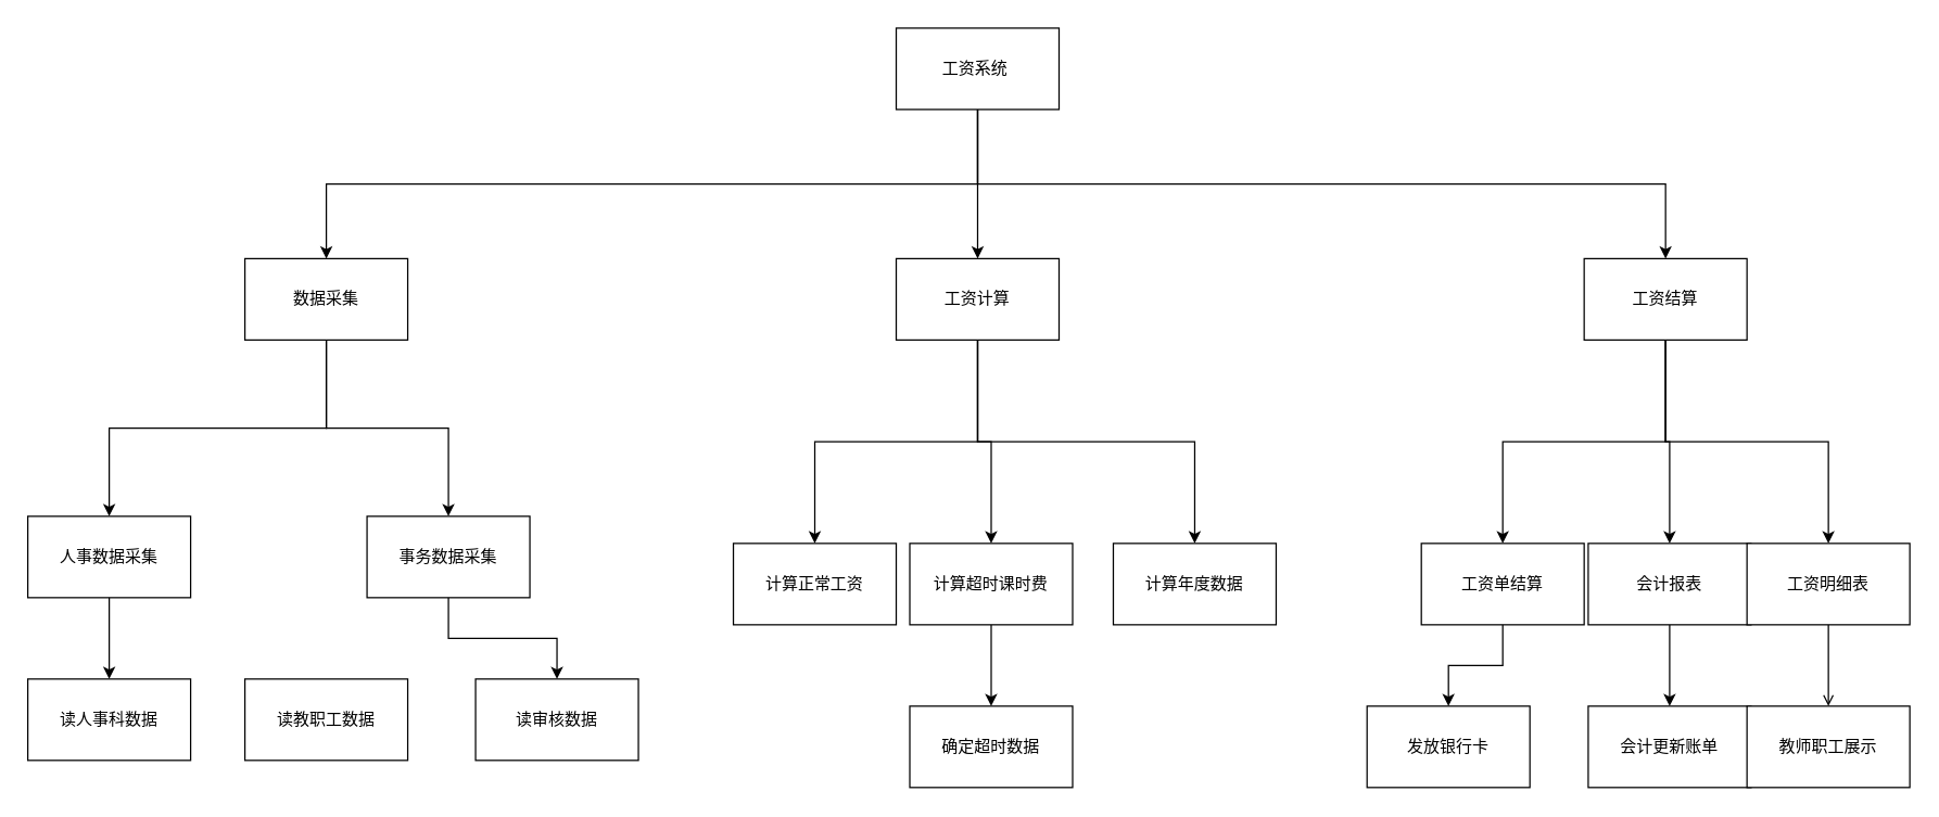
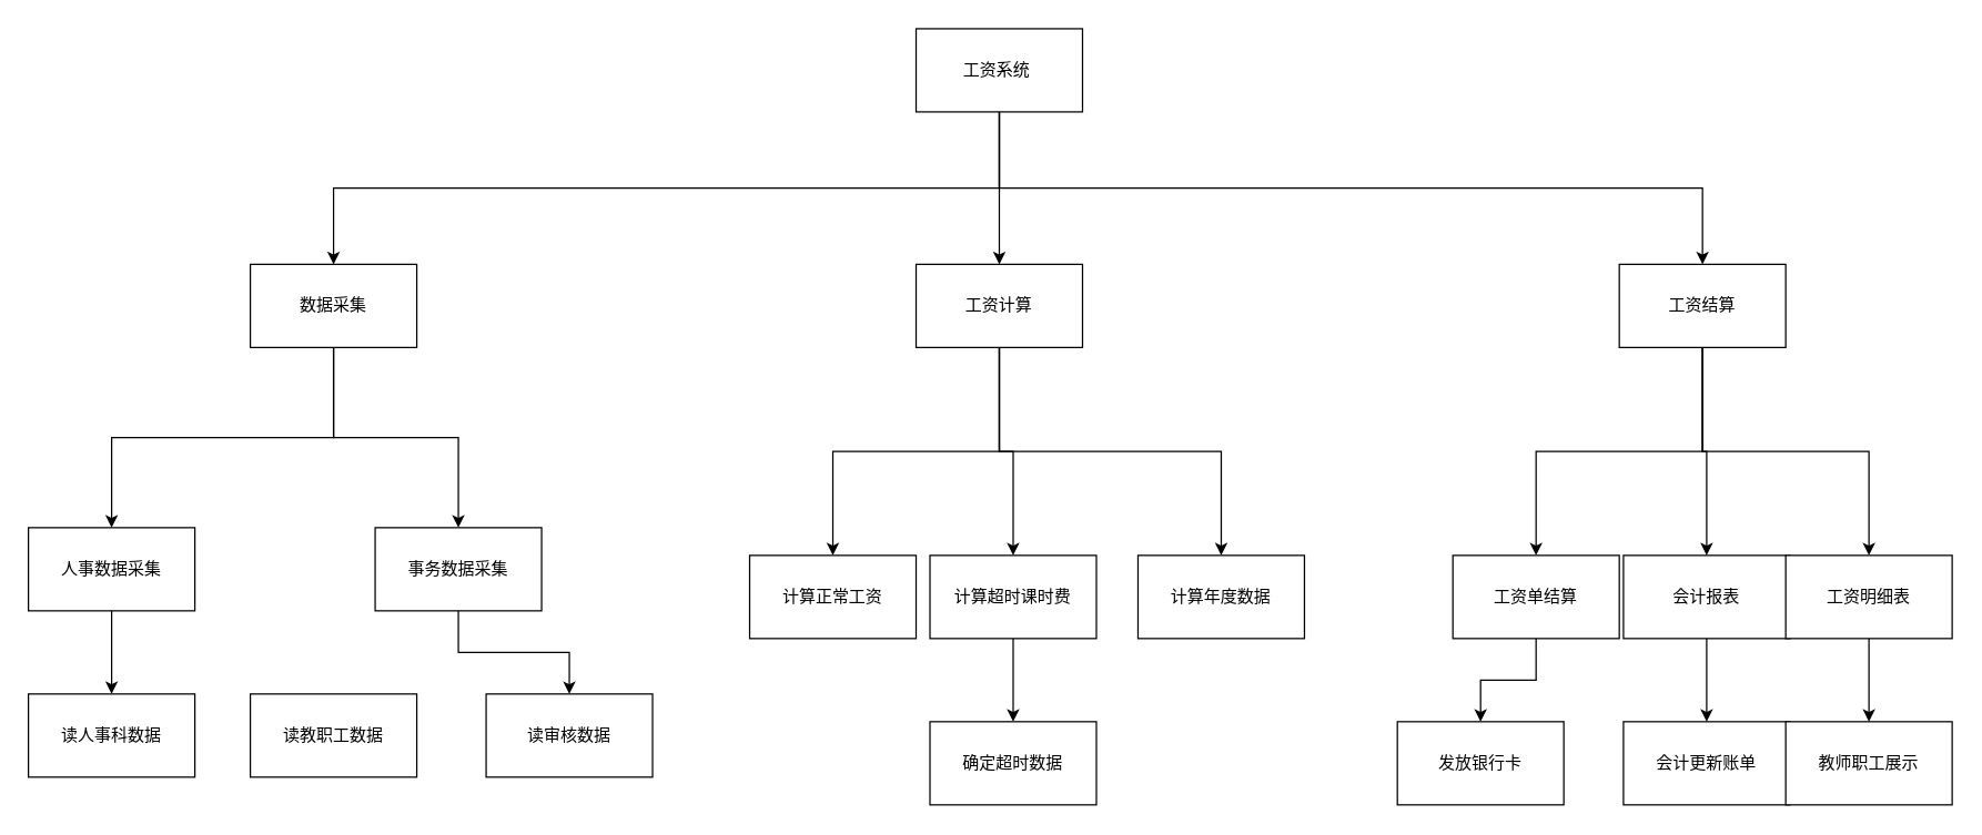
- <mxCell id="33" value="" style="edgeStyle=orthogonalEdgeStyle;rounded=0;orthogonalLoop=1;jettySize=auto;html=1;endArrow=open;" edge="1" parent="1" source="34" target="37"><mxGeometry relative="1" as="geometry" /></mxCell>
+ <mxCell id="33" value="" style="edgeStyle=orthogonalEdgeStyle;rounded=0;orthogonalLoop=1;jettySize=auto;html=1;" edge="1" parent="1" source="34" target="37"><mxGeometry relative="1" as="geometry" /></mxCell>
